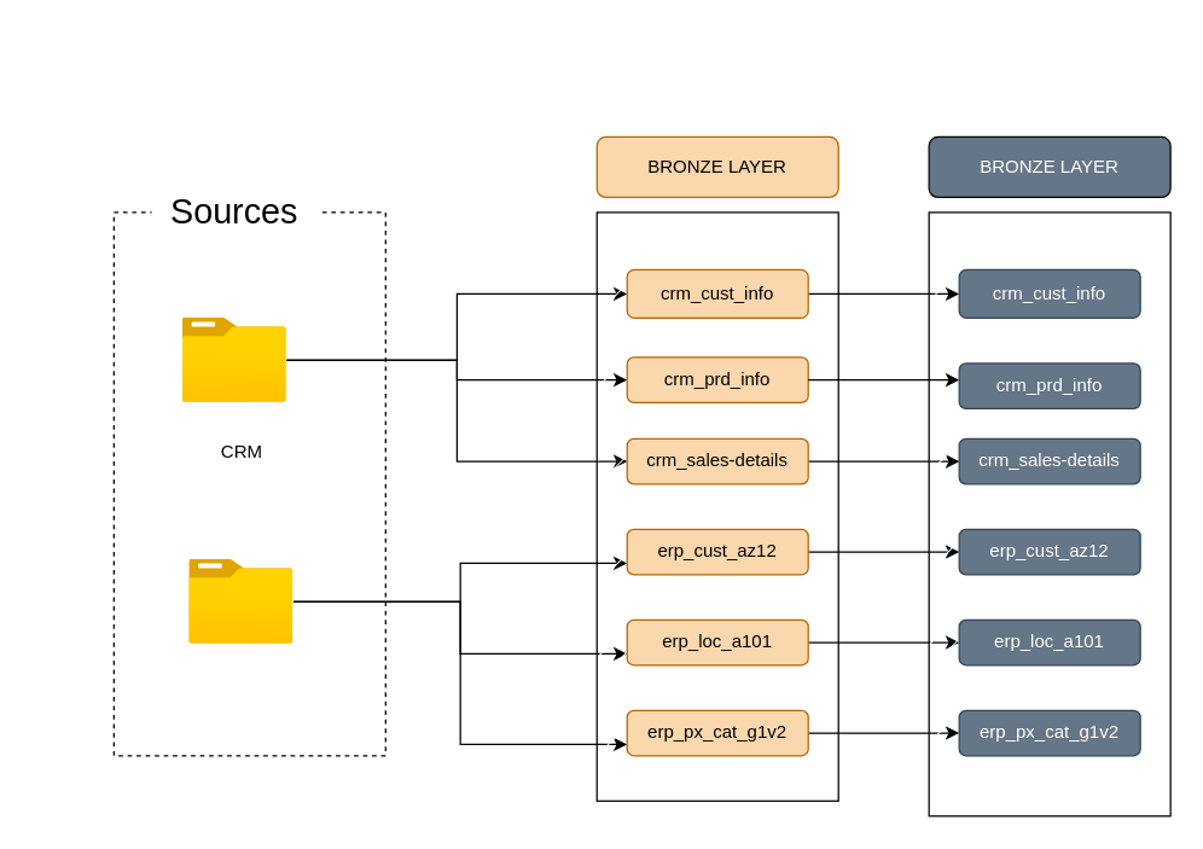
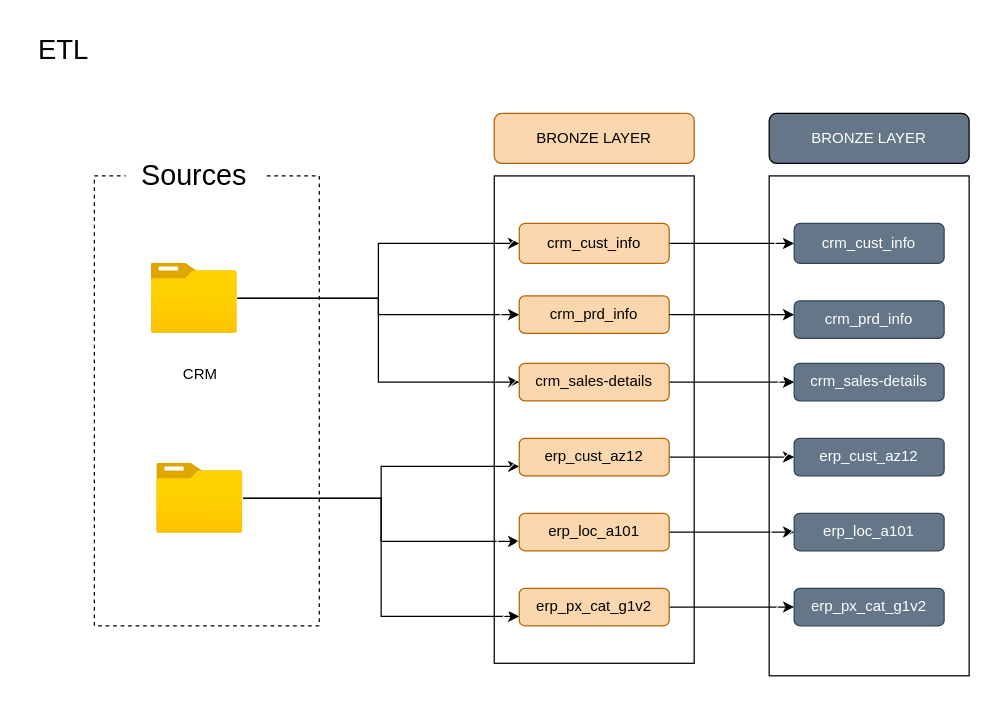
+ <mxCell id="37" value="&lt;span style=&quot;font-size: 22px;&quot;&gt;ETL&lt;/span&gt;" style="text;html=1;align=center;verticalAlign=middle;resizable=0;points=[];autosize=1;strokeColor=none;fillColor=none;" parent="1" vertex="1"><mxGeometry x="20" width="60" height="40" as="geometry" y="20" /></mxCell>
